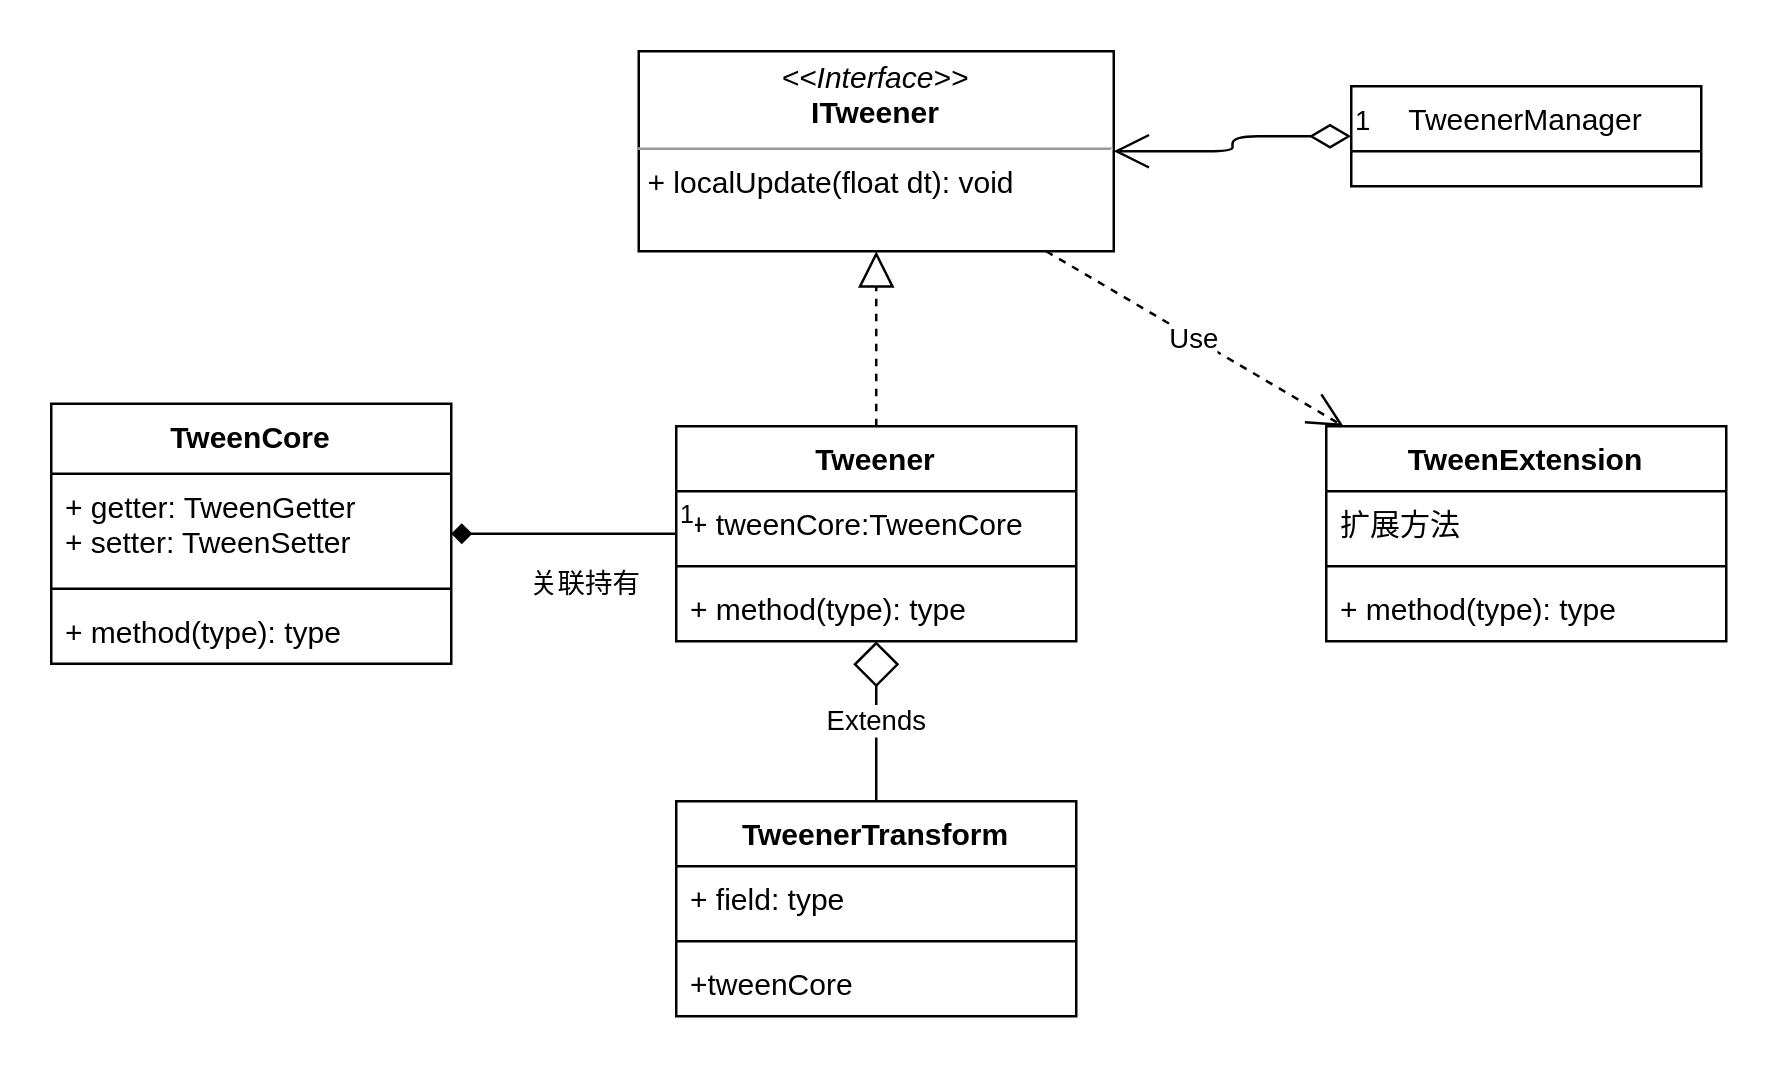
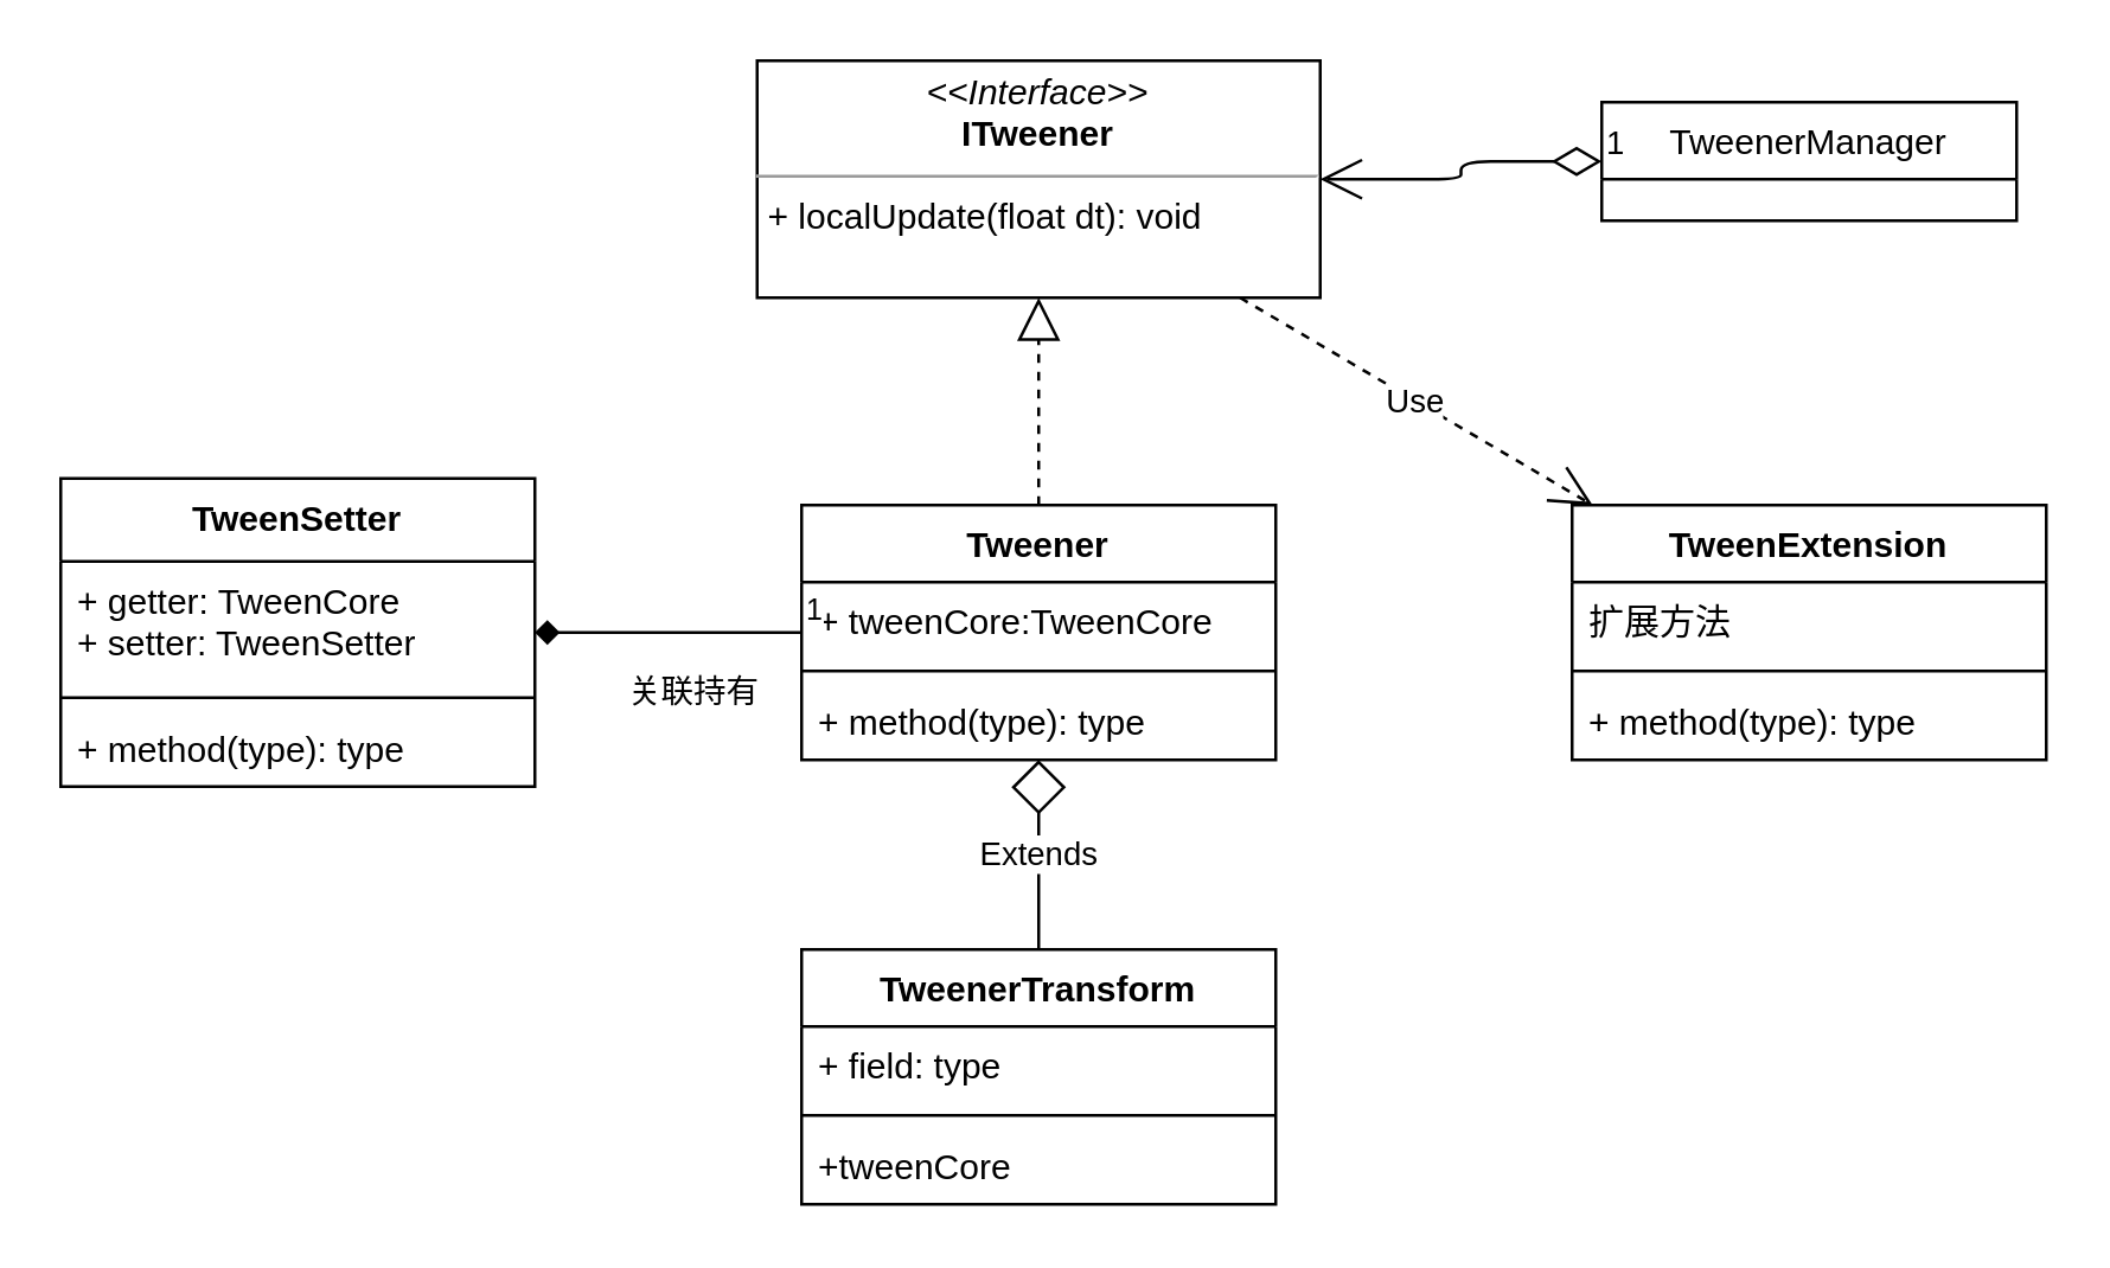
- <mxCell id="6" value="TweenCore&#10;" style="swimlane;fontStyle=1;align=center;verticalAlign=top;childLayout=stackLayout;horizontal=1;startSize=28;horizontalStack=0;resizeParent=1;resizeParentMax=0;resizeLast=0;collapsible=1;marginBottom=0;" parent="1" vertex="1"><mxGeometry x="20" y="161" width="160" height="104" as="geometry" /></mxCell>
+ <mxCell id="6" value="TweenSetter&#10;" style="swimlane;fontStyle=1;align=center;verticalAlign=top;childLayout=stackLayout;horizontal=1;startSize=28;horizontalStack=0;resizeParent=1;resizeParentMax=0;resizeLast=0;collapsible=1;marginBottom=0;" parent="1" vertex="1"><mxGeometry x="20" y="161" width="160" height="104" as="geometry" /></mxCell>
- <mxCell id="7" value="+ getter: TweenGetter&#10;+ setter: TweenSetter" style="text;strokeColor=none;fillColor=none;align=left;verticalAlign=top;spacingLeft=4;spacingRight=4;overflow=hidden;rotatable=0;points=[[0,0.5],[1,0.5]];portConstraint=eastwest;" parent="6" vertex="1"><mxGeometry y="28" width="160" height="42" as="geometry" /></mxCell>
+ <mxCell id="7" value="+ getter: TweenCore&#10;+ setter: TweenSetter" style="text;strokeColor=none;fillColor=none;align=left;verticalAlign=top;spacingLeft=4;spacingRight=4;overflow=hidden;rotatable=0;points=[[0,0.5],[1,0.5]];portConstraint=eastwest;" parent="6" vertex="1"><mxGeometry y="28" width="160" height="42" as="geometry" /></mxCell>
